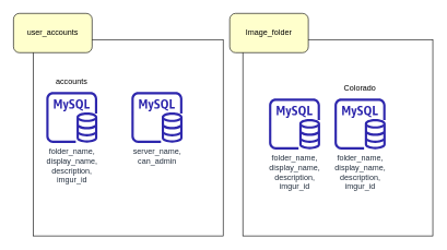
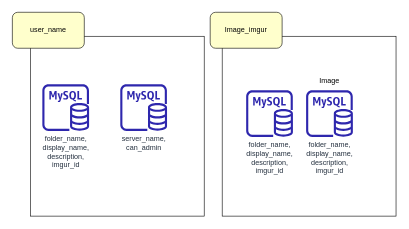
- <mxCell id="11" value="user_accounts" style="text;html=1;strokeColor=none;fillColor=none;align=center;verticalAlign=middle;whiteSpace=wrap;rounded=0;" vertex="1" parent="9"><mxGeometry x="10" y="15" width="100" height="30" as="geometry" /></mxCell>
+ <mxCell id="11" value="user_name" style="text;html=1;strokeColor=none;fillColor=none;align=center;verticalAlign=middle;whiteSpace=wrap;rounded=0;" vertex="1" parent="9"><mxGeometry x="10" y="15" width="100" height="30" as="geometry" /></mxCell>
- <mxCell id="6" value="Image_folder" style="text;html=1;strokeColor=none;fillColor=none;align=center;verticalAlign=middle;whiteSpace=wrap;rounded=0;" vertex="1" parent="4"><mxGeometry x="10" y="15" width="100" height="30" as="geometry" /></mxCell>
+ <mxCell id="6" value="Image_imgur" style="text;html=1;strokeColor=none;fillColor=none;align=center;verticalAlign=middle;whiteSpace=wrap;rounded=0;" vertex="1" parent="4"><mxGeometry x="10" y="15" width="100" height="30" as="geometry" /></mxCell>
- <mxCell id="14" value="accounts" style="text;html=1;strokeColor=none;fillColor=none;align=center;verticalAlign=middle;whiteSpace=wrap;rounded=0;" vertex="1" parent="12"><mxGeometry x="9" width="60" height="30" as="geometry" /></mxCell>
- <mxCell id="19" value="Colorado" style="text;html=1;strokeColor=none;fillColor=none;align=center;verticalAlign=middle;whiteSpace=wrap;rounded=0;" vertex="1" parent="17"><mxGeometry x="9" width="60" height="30" as="geometry" /></mxCell>
+ <mxCell id="19" value="Image" style="text;html=1;strokeColor=none;fillColor=none;align=center;verticalAlign=middle;whiteSpace=wrap;rounded=0;" vertex="1" parent="17"><mxGeometry x="9" width="60" height="30" as="geometry" /></mxCell>
